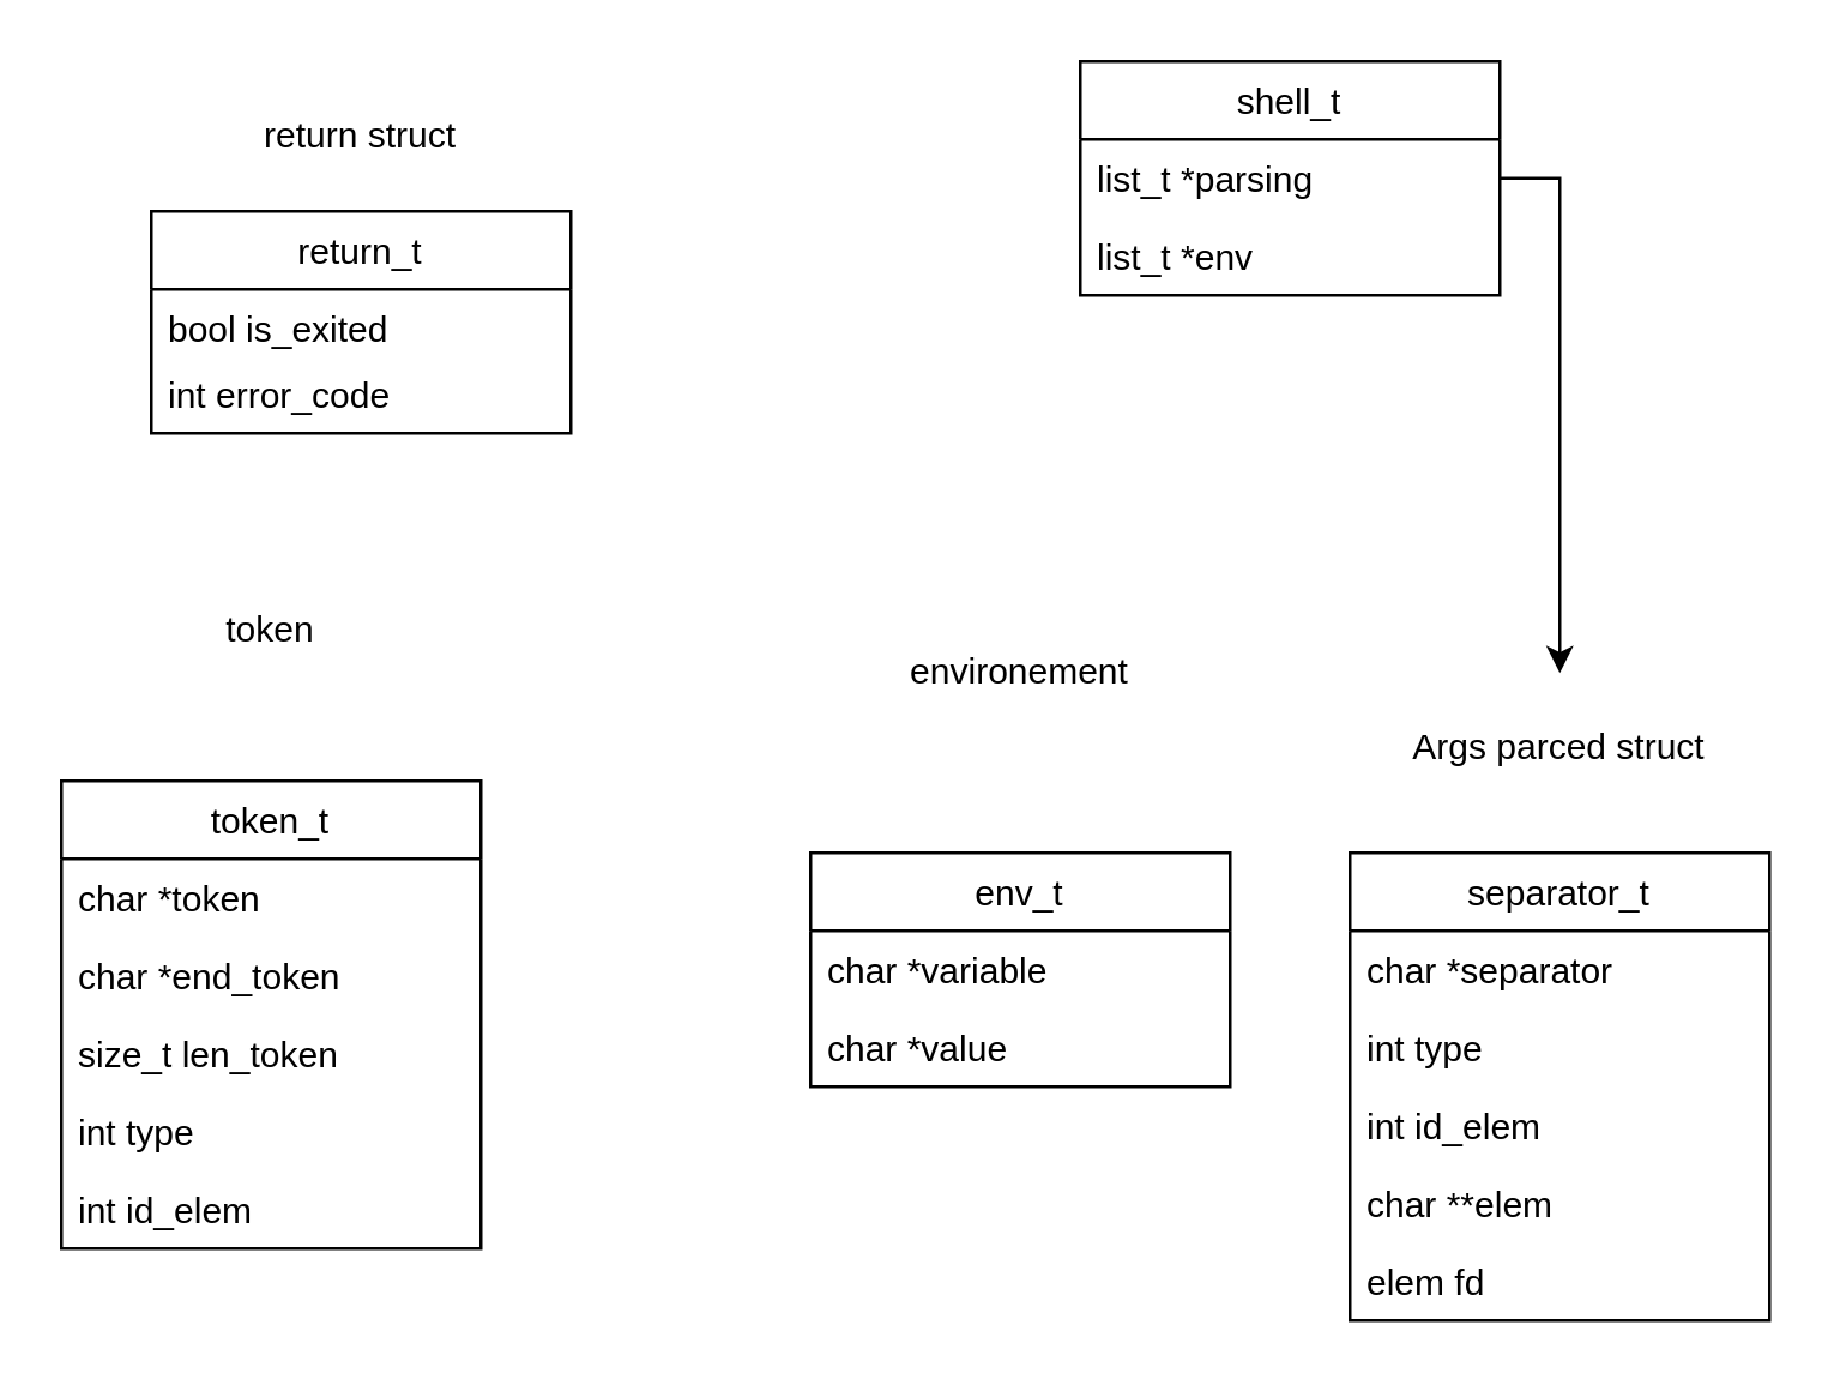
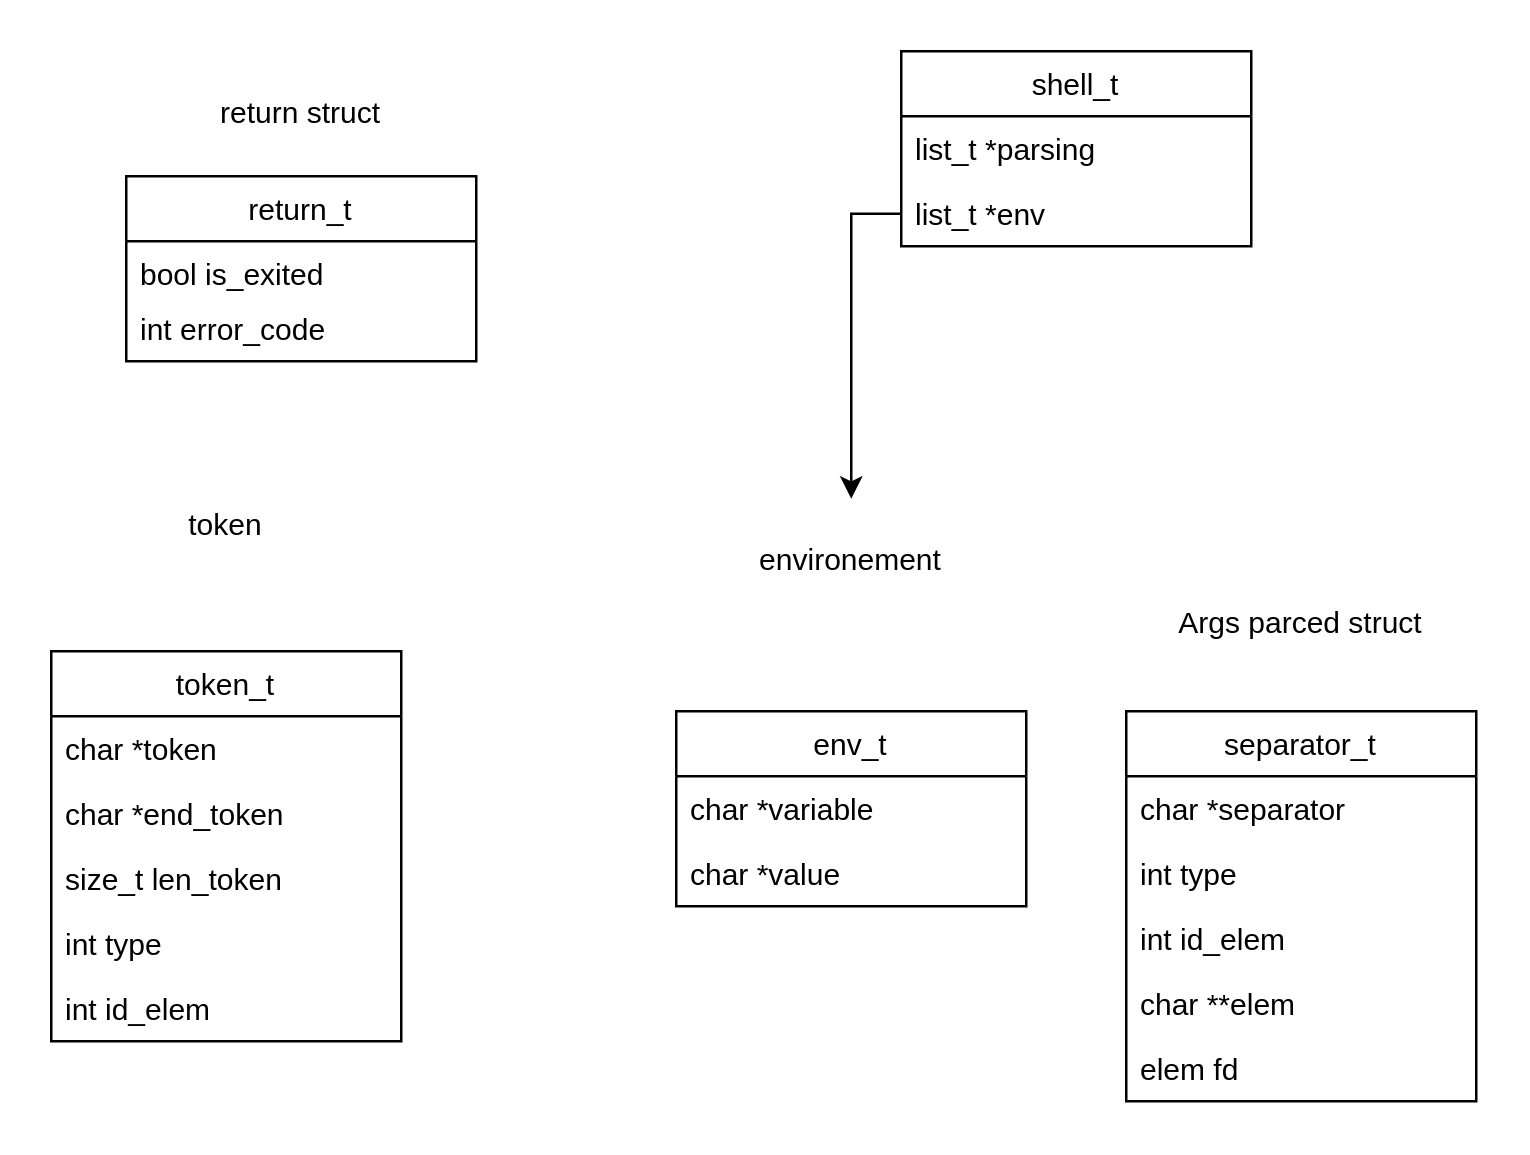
- <mxCell id="28" style="edgeStyle=orthogonalEdgeStyle;rounded=0;orthogonalLoop=1;jettySize=auto;html=1;" edge="1" parent="1" source="25" target="11"><mxGeometry relative="1" as="geometry" /></mxCell>
+ <mxCell id="27" style="edgeStyle=orthogonalEdgeStyle;rounded=0;orthogonalLoop=1;jettySize=auto;html=1;" edge="1" parent="1" source="26" target="16"><mxGeometry relative="1" as="geometry" /></mxCell>
